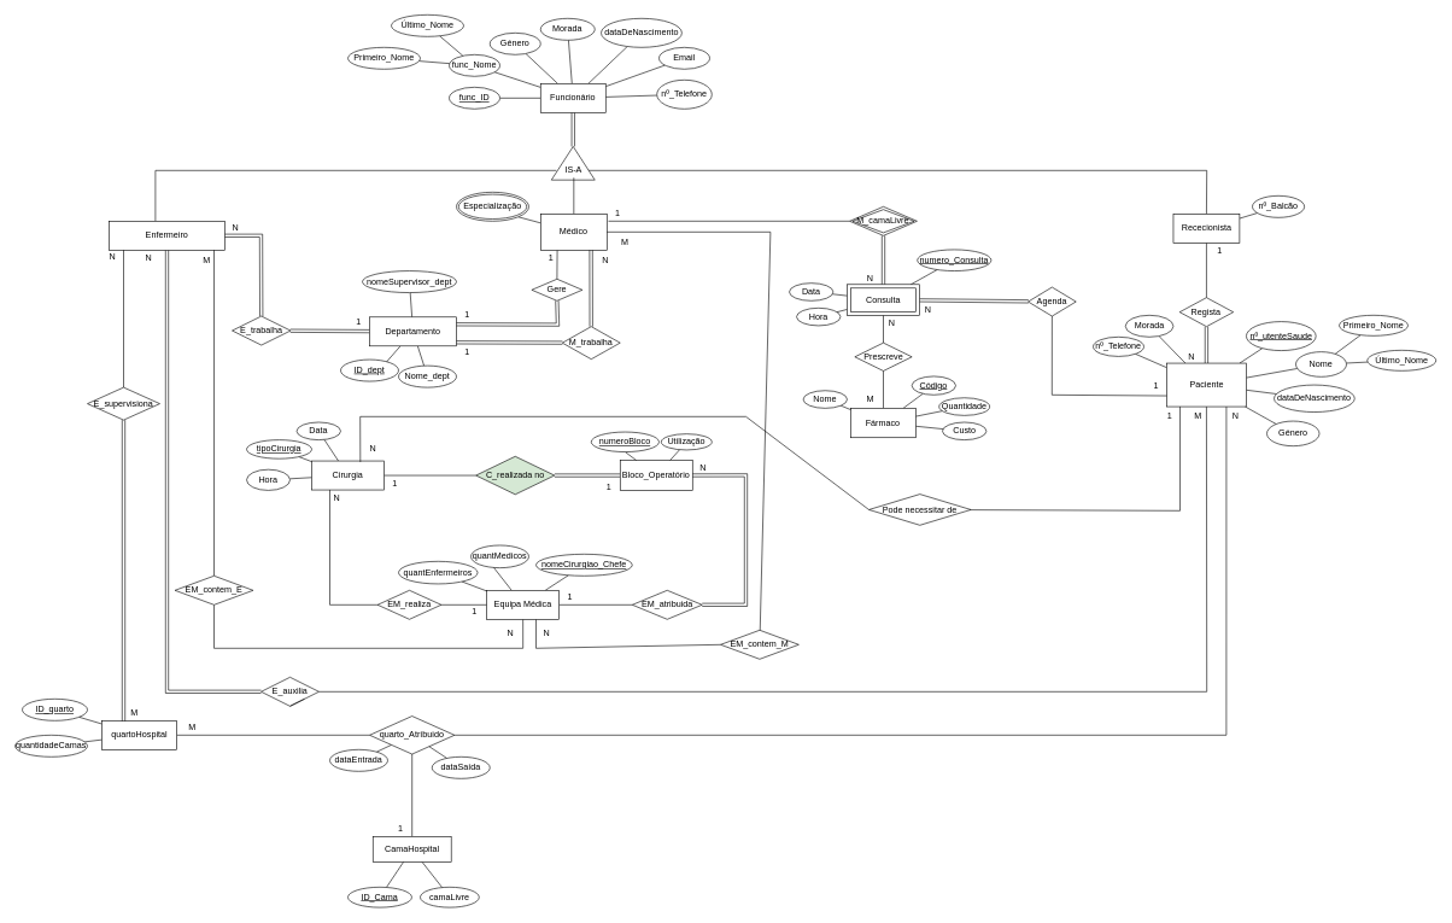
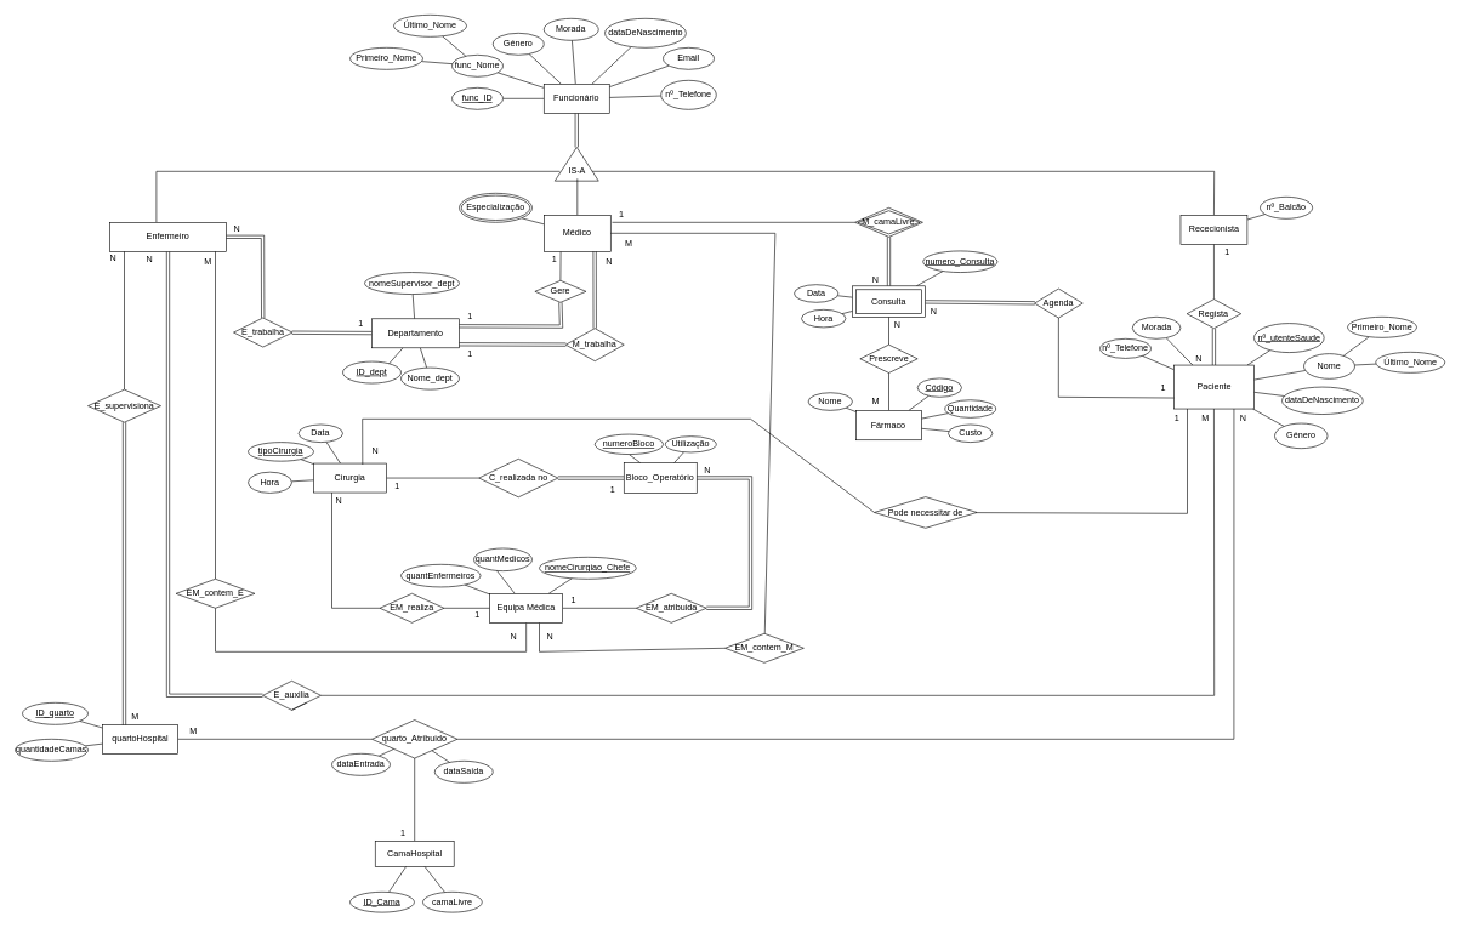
- <mxCell id="144" value="C_realizada no" style="rhombus;whiteSpace=wrap;html=1;fontColor=#000000;fillColor=#d5e8d4;" parent="1" vertex="1"><mxGeometry x="656.89" y="629.99" width="108.74" height="52.52" as="geometry" /></mxCell>
+ <mxCell id="144" value="C_realizada no" style="rhombus;whiteSpace=wrap;html=1;fontColor=#000000;" parent="1" vertex="1"><mxGeometry x="656.89" y="629.99" width="108.74" height="52.52" as="geometry" /></mxCell>
